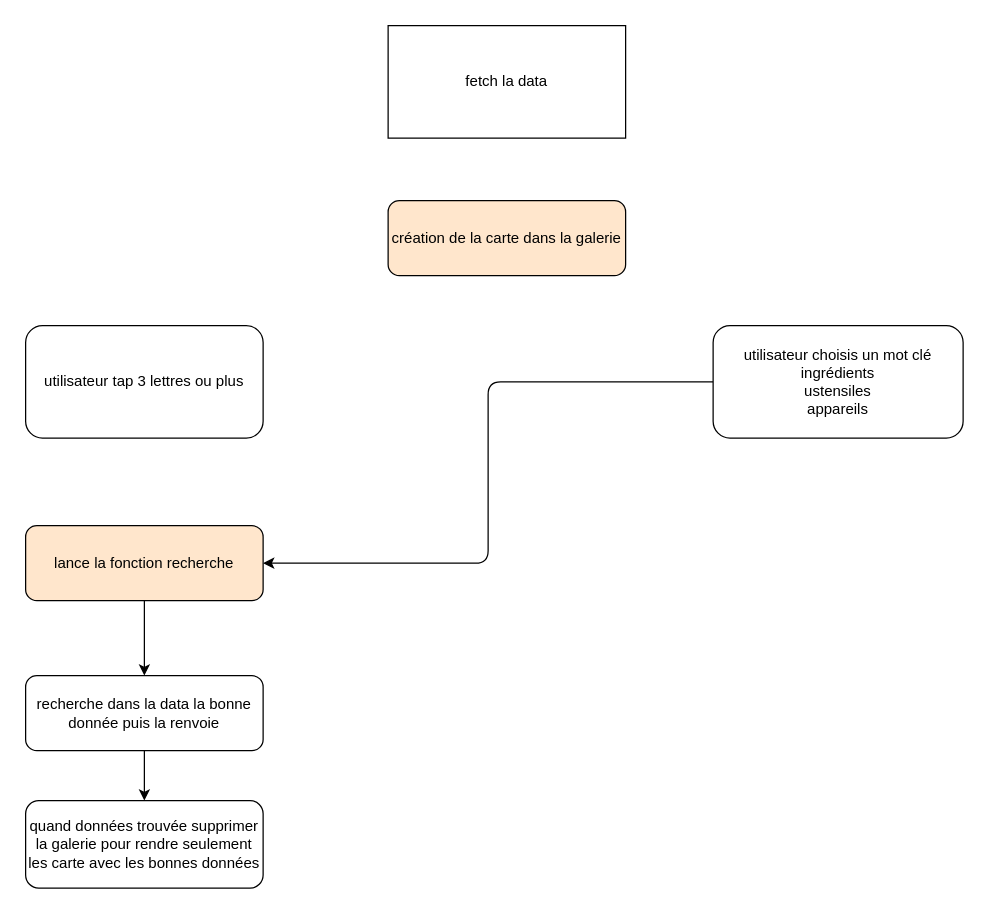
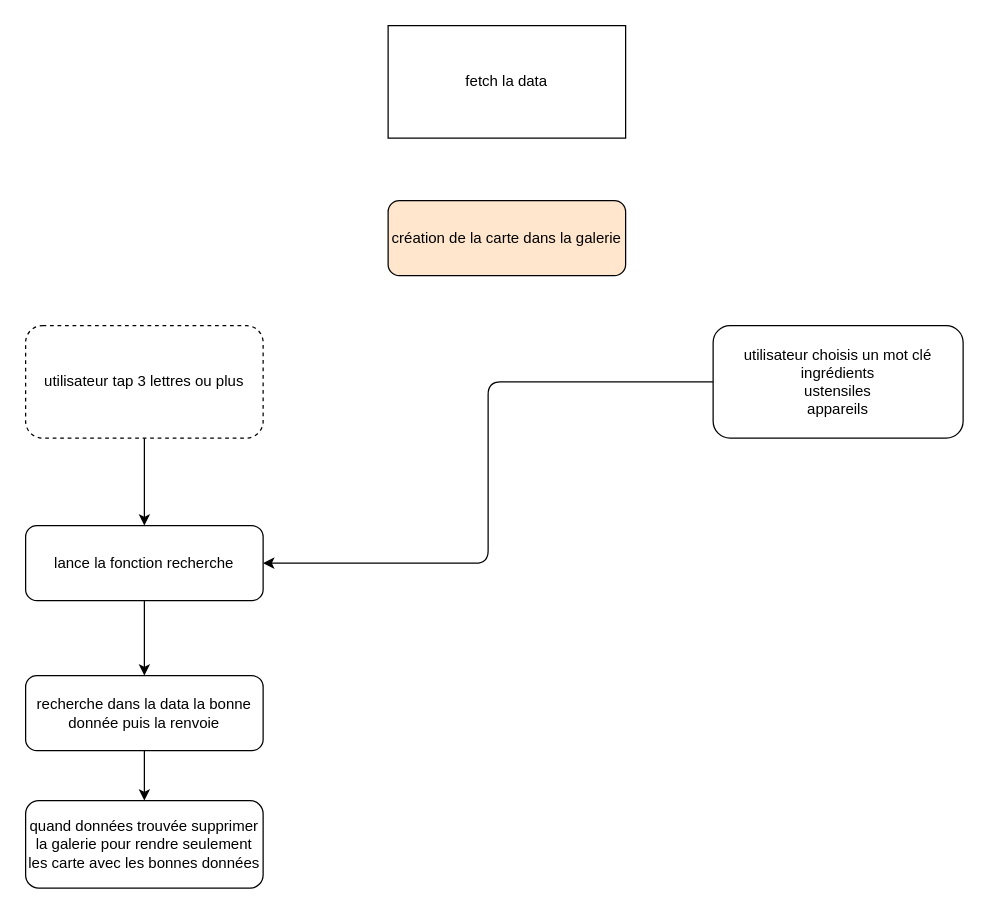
- <mxCell id="3" value="utilisateur tap 3 lettres ou plus" style="rounded=1;whiteSpace=wrap;html=1;" parent="1" vertex="1"><mxGeometry x="20" y="260" width="190" height="90" as="geometry" /></mxCell>
+ <mxCell id="3" value="utilisateur tap 3 lettres ou plus" style="rounded=1;whiteSpace=wrap;html=1;dashed=1;" parent="1" vertex="1"><mxGeometry x="20" y="260" width="190" height="90" as="geometry" /></mxCell>
+ <mxCell id="2" style="edgeStyle=none;html=1;exitX=0.5;exitY=1;exitDx=0;exitDy=0;" parent="1" source="3" target="7" edge="1"><mxGeometry relative="1" as="geometry" /></mxCell>
- <mxCell id="7" value="lance la fonction recherche" style="rounded=1;whiteSpace=wrap;html=1;fillColor=#ffe6cc;" parent="1" vertex="1"><mxGeometry x="20" y="420" width="190" height="60" as="geometry" /></mxCell>
+ <mxCell id="7" value="lance la fonction recherche" style="rounded=1;whiteSpace=wrap;html=1;" parent="1" vertex="1"><mxGeometry x="20" y="420" width="190" height="60" as="geometry" /></mxCell>
